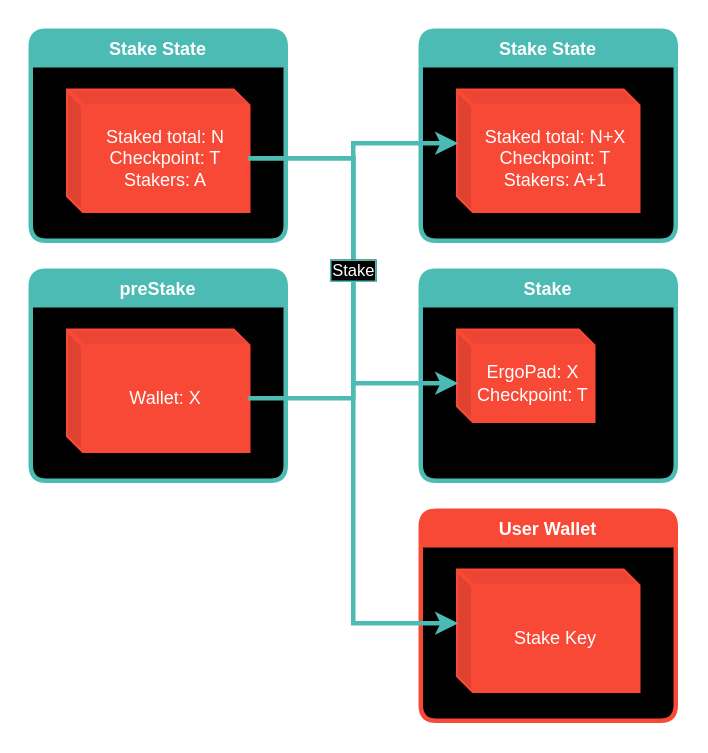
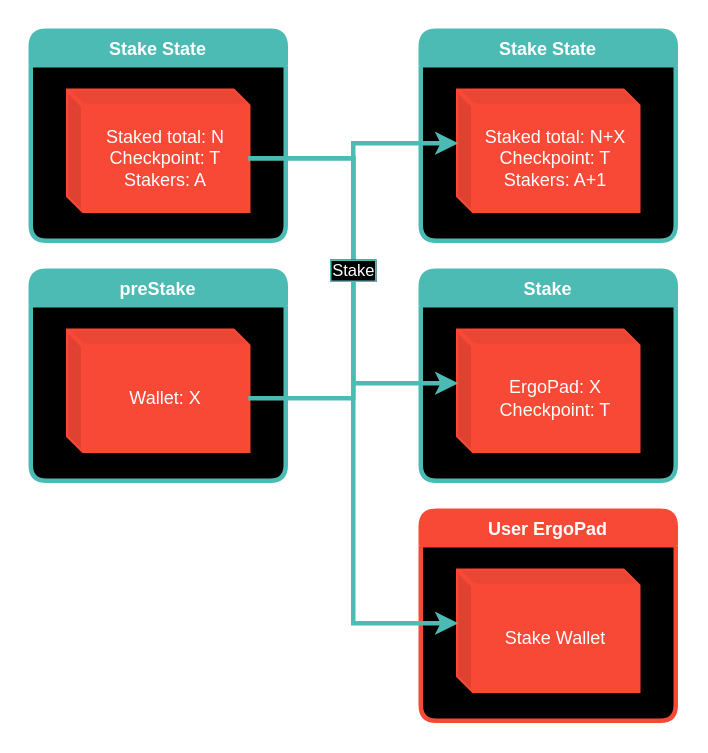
- <mxCell id="5" value="ErgoPad: X&lt;br&gt;Checkpoint: T" style="shape=cube;whiteSpace=wrap;html=1;boundedLbl=1;backgroundOutline=1;darkOpacity=0.05;darkOpacity2=0.1;rounded=1;labelBorderColor=none;fontColor=#FFFFFF;strokeColor=#F84936;strokeWidth=3;fillColor=#F84936;size=10;" parent="4" vertex="1"><mxGeometry x="25" y="40" width="90" height="60" as="geometry" /></mxCell>
+ <mxCell id="5" value="ErgoPad: X&lt;br&gt;Checkpoint: T" style="shape=cube;whiteSpace=wrap;html=1;boundedLbl=1;backgroundOutline=1;darkOpacity=0.05;darkOpacity2=0.1;rounded=1;labelBorderColor=none;fontColor=#FFFFFF;strokeColor=#F84936;strokeWidth=3;fillColor=#F84936;size=10;" parent="4" vertex="1"><mxGeometry x="25" y="40" width="120" height="80" as="geometry" /></mxCell>
- <mxCell id="11" value="User Wallet" style="swimlane;container=1;collapsible=0;fillColor=#F84936;swimlaneLine=1;rounded=1;swimlaneFillColor=#000000;fontColor=#FFFFFF;labelBorderColor=none;strokeColor=#F84936;strokeWidth=3;" vertex="1" parent="1"><mxGeometry x="280" y="340" width="170" height="140" as="geometry" /></mxCell>
+ <mxCell id="11" value="User ErgoPad" style="swimlane;container=1;collapsible=0;fillColor=#F84936;swimlaneLine=1;rounded=1;swimlaneFillColor=#000000;fontColor=#FFFFFF;labelBorderColor=none;strokeColor=#F84936;strokeWidth=3;" vertex="1" parent="1"><mxGeometry x="280" y="340" width="170" height="140" as="geometry" /></mxCell>
- <mxCell id="12" value="Stake Key" style="shape=cube;whiteSpace=wrap;html=1;boundedLbl=1;backgroundOutline=1;darkOpacity=0.05;darkOpacity2=0.1;rounded=1;labelBorderColor=none;fontColor=#FFFFFF;strokeColor=#F84936;strokeWidth=3;fillColor=#F84936;size=10;" vertex="1" parent="11"><mxGeometry x="25" y="40" width="120" height="80" as="geometry" /></mxCell>
+ <mxCell id="12" value="Stake Wallet" style="shape=cube;whiteSpace=wrap;html=1;boundedLbl=1;backgroundOutline=1;darkOpacity=0.05;darkOpacity2=0.1;rounded=1;labelBorderColor=none;fontColor=#FFFFFF;strokeColor=#F84936;strokeWidth=3;fillColor=#F84936;size=10;" vertex="1" parent="11"><mxGeometry x="25" y="40" width="120" height="80" as="geometry" /></mxCell>
